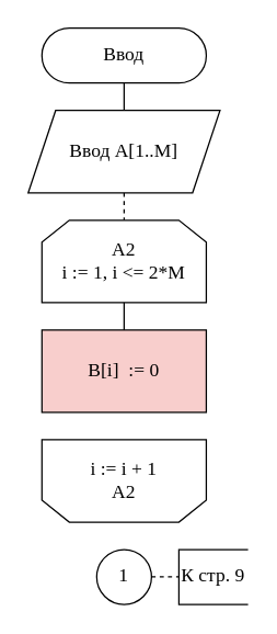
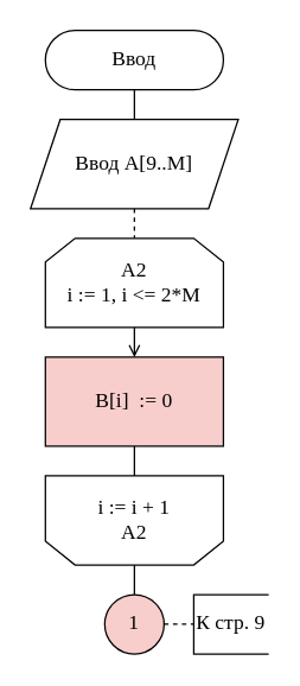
- <mxCell id="5" value="Ввод A[1..M]" style="shape=parallelogram;perimeter=parallelogramPerimeter;whiteSpace=wrap;html=1;fixedSize=1;fontSize=14;fontFamily=Times New Roman;" parent="1" vertex="1"><mxGeometry x="20" y="80" width="140" height="60" as="geometry" /></mxCell>
+ <mxCell id="5" value="Ввод A[9..M]" style="shape=parallelogram;perimeter=parallelogramPerimeter;whiteSpace=wrap;html=1;fixedSize=1;fontSize=14;fontFamily=Times New Roman;" parent="1" vertex="1"><mxGeometry x="20" y="80" width="140" height="60" as="geometry" /></mxCell>
- <mxCell id="6" style="edgeStyle=orthogonalEdgeStyle;rounded=0;orthogonalLoop=1;jettySize=auto;html=1;exitX=0.5;exitY=1;exitDx=0;exitDy=0;entryX=0.5;entryY=0;entryDx=0;entryDy=0;endArrow=none;endFill=0;fontSize=14;fontFamily=Times New Roman;" parent="1" source="7" target="11" edge="1"><mxGeometry relative="1" as="geometry" /></mxCell>
+ <mxCell id="6" style="edgeStyle=orthogonalEdgeStyle;rounded=0;orthogonalLoop=1;jettySize=auto;html=1;exitX=0.5;exitY=1;exitDx=0;exitDy=0;entryX=0.5;entryY=0;entryDx=0;entryDy=0;endArrow=open;endFill=0;fontSize=14;fontFamily=Times New Roman;" parent="1" source="7" target="11" edge="1"><mxGeometry relative="1" as="geometry" /></mxCell>
+ <mxCell id="10" style="edgeStyle=orthogonalEdgeStyle;rounded=0;orthogonalLoop=1;jettySize=auto;html=1;exitX=0.5;exitY=1;exitDx=0;exitDy=0;entryX=0.5;entryY=0;entryDx=0;entryDy=0;endArrow=none;endFill=0;fontSize=14;fontFamily=Times New Roman;" parent="1" source="11" target="9" edge="1"><mxGeometry relative="1" as="geometry" /></mxCell>
+ <mxCell id="8" style="edgeStyle=orthogonalEdgeStyle;rounded=0;orthogonalLoop=1;jettySize=auto;html=1;exitX=0.5;exitY=1;exitDx=0;exitDy=0;entryX=0.5;entryY=0;entryDx=0;entryDy=0;endArrow=none;endFill=0;" parent="1" source="9" target="12" edge="1"><mxGeometry relative="1" as="geometry" /></mxCell>
- <mxCell id="12" value="1" style="ellipse;whiteSpace=wrap;html=1;aspect=fixed;fontSize=14;fontFamily=Times New Roman;" parent="1" vertex="1"><mxGeometry x="70" y="400" width="40" height="40" as="geometry" /></mxCell>
+ <mxCell id="12" value="1" style="ellipse;whiteSpace=wrap;html=1;aspect=fixed;fontSize=14;fontFamily=Times New Roman;fillColor=#f8cecc;" parent="1" vertex="1"><mxGeometry x="70" y="400" width="40" height="40" as="geometry" /></mxCell>
